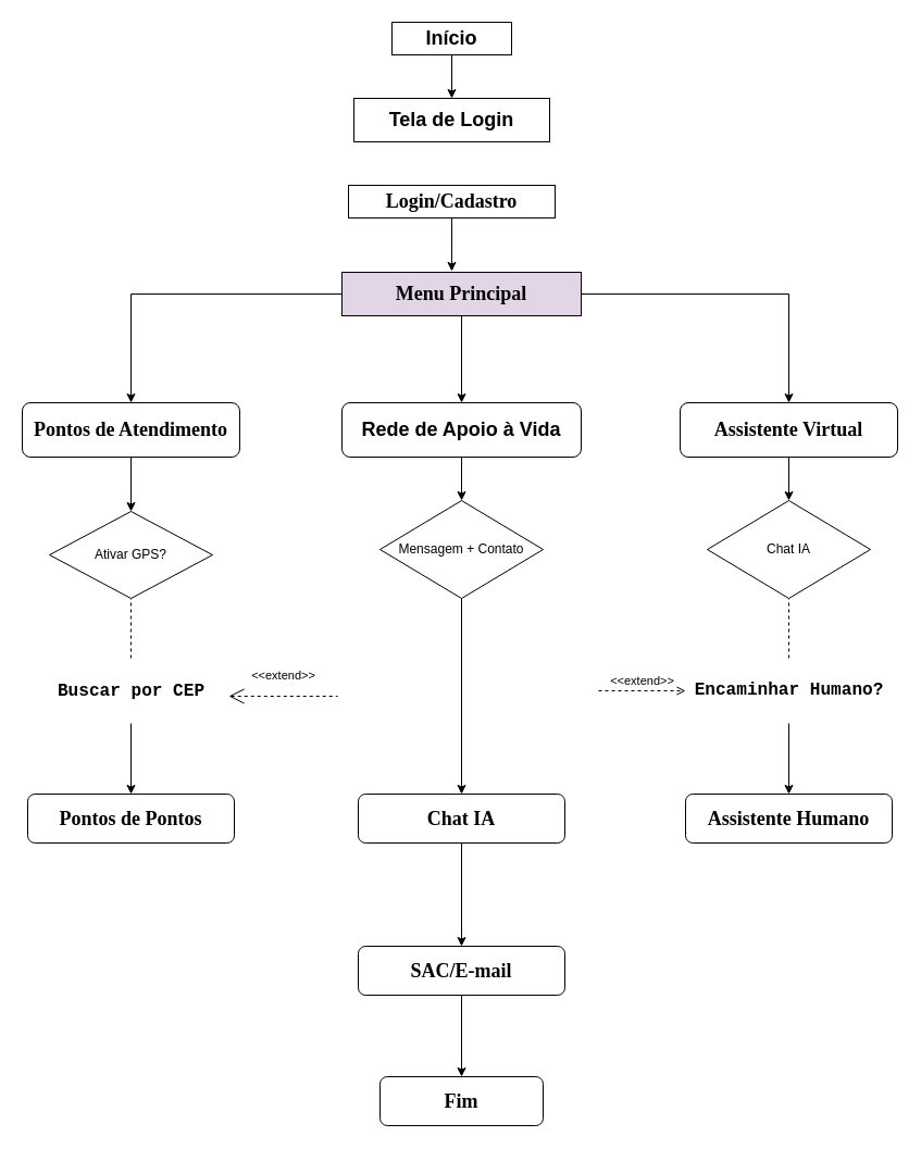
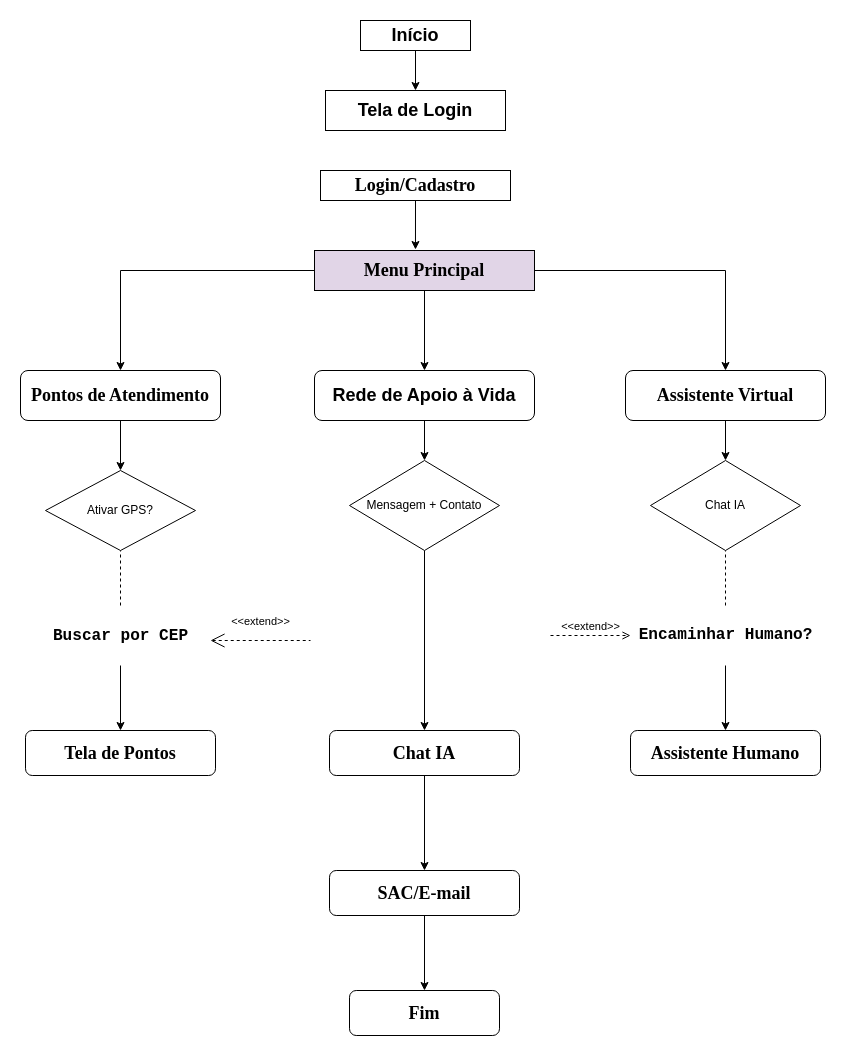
- <mxCell id="30" value="&lt;h2&gt;&lt;font face=&quot;Times New Roman&quot;&gt;Pontos de Pontos&lt;/font&gt;&lt;/h2&gt;" style="rounded=1;whiteSpace=wrap;html=1;" vertex="1" parent="1"><mxGeometry x="25" y="730" width="190" height="45" as="geometry" /></mxCell>
+ <mxCell id="30" value="&lt;h2&gt;&lt;font face=&quot;Times New Roman&quot;&gt;Tela de Pontos&lt;/font&gt;&lt;/h2&gt;" style="rounded=1;whiteSpace=wrap;html=1;" vertex="1" parent="1"><mxGeometry x="25" y="730" width="190" height="45" as="geometry" /></mxCell>
